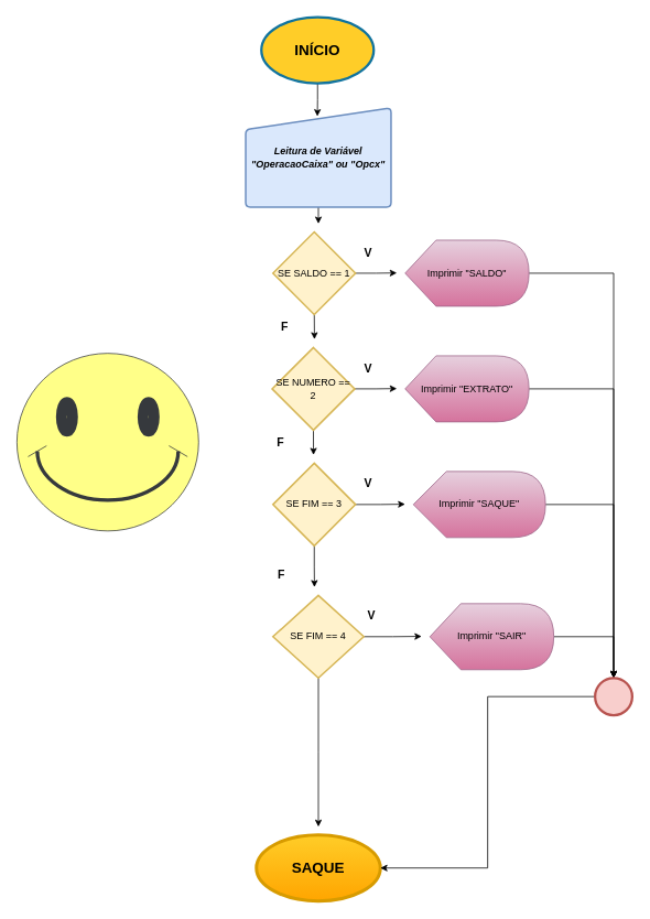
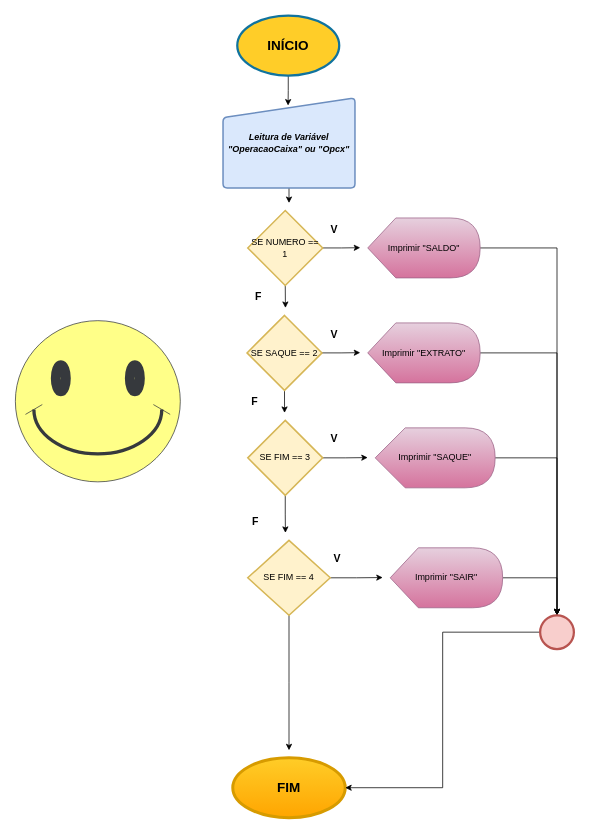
- <mxCell id="11" value="SE SALDO == 1" style="strokeWidth=2;html=1;shape=mxgraph.flowchart.decision;whiteSpace=wrap;fillColor=#fff2cc;strokeColor=#d6b656;" parent="1" vertex="1"><mxGeometry x="330" y="280" width="100" height="100" as="geometry" /></mxCell>
+ <mxCell id="11" value="SE NUMERO == 1" style="strokeWidth=2;html=1;shape=mxgraph.flowchart.decision;whiteSpace=wrap;fillColor=#fff2cc;strokeColor=#d6b656;" parent="1" vertex="1"><mxGeometry x="330" y="280" width="100" height="100" as="geometry" /></mxCell>
- <mxCell id="14" value="SE NUMERO == 2" style="strokeWidth=2;html=1;shape=mxgraph.flowchart.decision;whiteSpace=wrap;fillColor=#fff2cc;strokeColor=#d6b656;" parent="1" vertex="1"><mxGeometry x="329" y="420" width="100" height="100" as="geometry" /></mxCell>
+ <mxCell id="14" value="SE SAQUE == 2" style="strokeWidth=2;html=1;shape=mxgraph.flowchart.decision;whiteSpace=wrap;fillColor=#fff2cc;strokeColor=#d6b656;" parent="1" vertex="1"><mxGeometry x="329" y="420" width="100" height="100" as="geometry" /></mxCell>
- <mxCell id="4" value="&lt;span style=&quot;font-size: 18px;&quot;&gt;&lt;b&gt;SAQUE&lt;/b&gt;&lt;/span&gt;" style="ellipse;whiteSpace=wrap;html=1;fillColor=#ffcd28;strokeColor=#d79b00;strokeWidth=4;gradientColor=#ffa500;" parent="1" vertex="1"><mxGeometry x="310" y="1010" width="150" height="80" as="geometry" /></mxCell>
+ <mxCell id="4" value="&lt;span style=&quot;font-size: 18px;&quot;&gt;&lt;b&gt;FIM&lt;/b&gt;&lt;/span&gt;" style="ellipse;whiteSpace=wrap;html=1;fillColor=#ffcd28;strokeColor=#d79b00;strokeWidth=4;gradientColor=#ffa500;" parent="1" vertex="1"><mxGeometry x="310" y="1010" width="150" height="80" as="geometry" /></mxCell>
